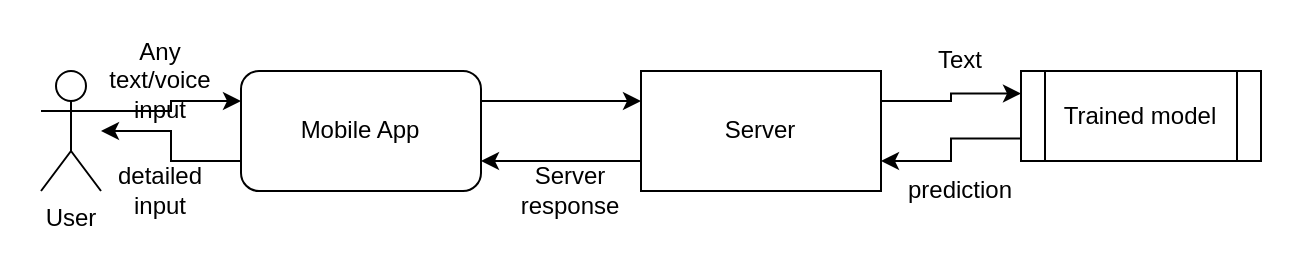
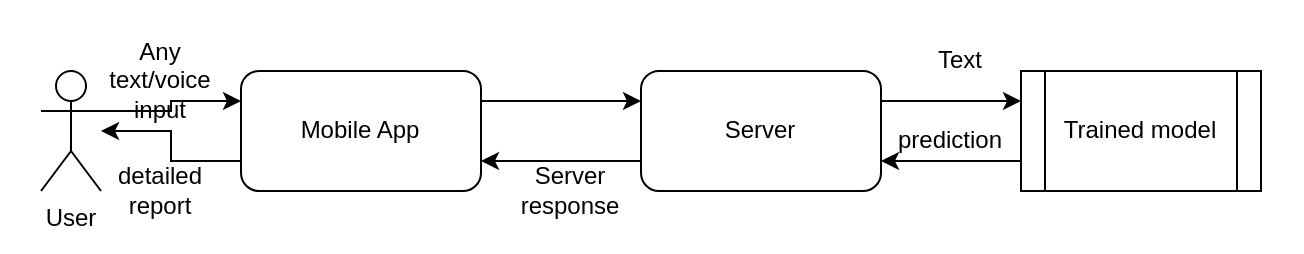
- <mxCell id="12" value="Trained model" style="shape=process;whiteSpace=wrap;html=1;backgroundOutline=1;" vertex="1" parent="1"><mxGeometry x="510" y="35" width="120" height="45" as="geometry" /></mxCell>
+ <mxCell id="12" value="Trained model" style="shape=process;whiteSpace=wrap;html=1;backgroundOutline=1;" vertex="1" parent="1"><mxGeometry x="510" y="35" width="120" height="60" as="geometry" /></mxCell>
- <mxCell id="10" value="Server" style="rounded=0;whiteSpace=wrap;html=1;" vertex="1" parent="1"><mxGeometry x="320" y="35" width="120" height="60" as="geometry" /></mxCell>
+ <mxCell id="10" value="Server" style="whiteSpace=wrap;html=1;rounded=1;" vertex="1" parent="1"><mxGeometry x="320" y="35" width="120" height="60" as="geometry" /></mxCell>
- <mxCell id="16" value="detailed input" style="text;html=1;strokeColor=none;fillColor=none;align=center;verticalAlign=middle;whiteSpace=wrap;rounded=0;" vertex="1" parent="1"><mxGeometry x="60" y="85" width="40" height="20" as="geometry" /></mxCell>
+ <mxCell id="16" value="detailed report" style="text;html=1;strokeColor=none;fillColor=none;align=center;verticalAlign=middle;whiteSpace=wrap;rounded=0;" vertex="1" parent="1"><mxGeometry x="60" y="85" width="40" height="20" as="geometry" /></mxCell>
- <mxCell id="15" value="prediction" style="text;html=1;strokeColor=none;fillColor=none;align=center;verticalAlign=middle;whiteSpace=wrap;rounded=0;" vertex="1" parent="1"><mxGeometry x="460" y="85" width="40" height="20" as="geometry" /></mxCell>
+ <mxCell id="15" value="prediction" style="text;html=1;strokeColor=none;fillColor=none;align=center;verticalAlign=middle;whiteSpace=wrap;rounded=0;" vertex="1" parent="1"><mxGeometry x="455" y="60" width="40" height="20" as="geometry" /></mxCell>
